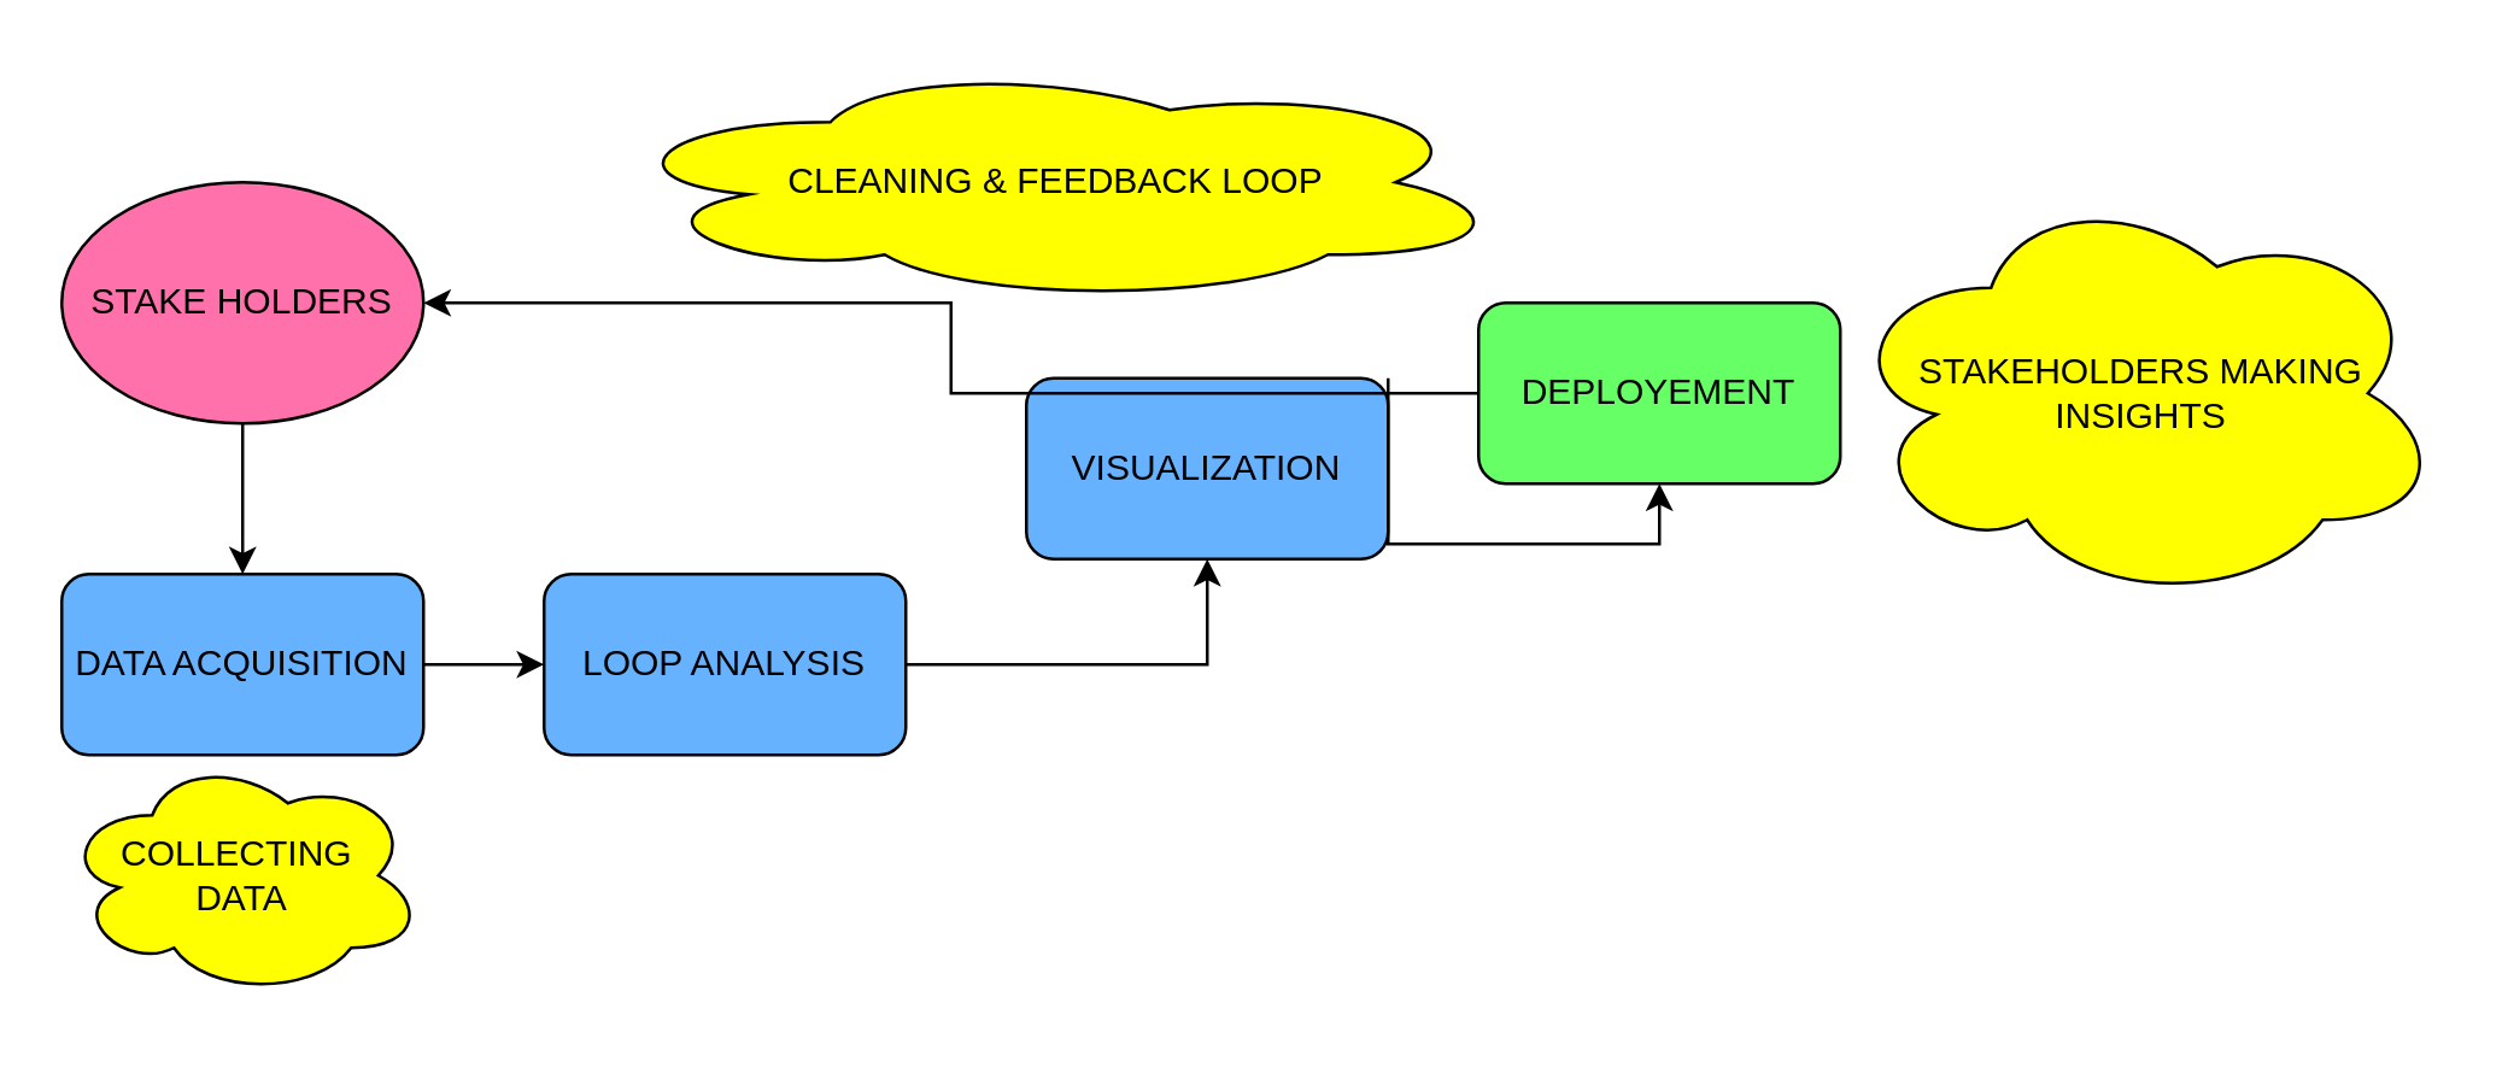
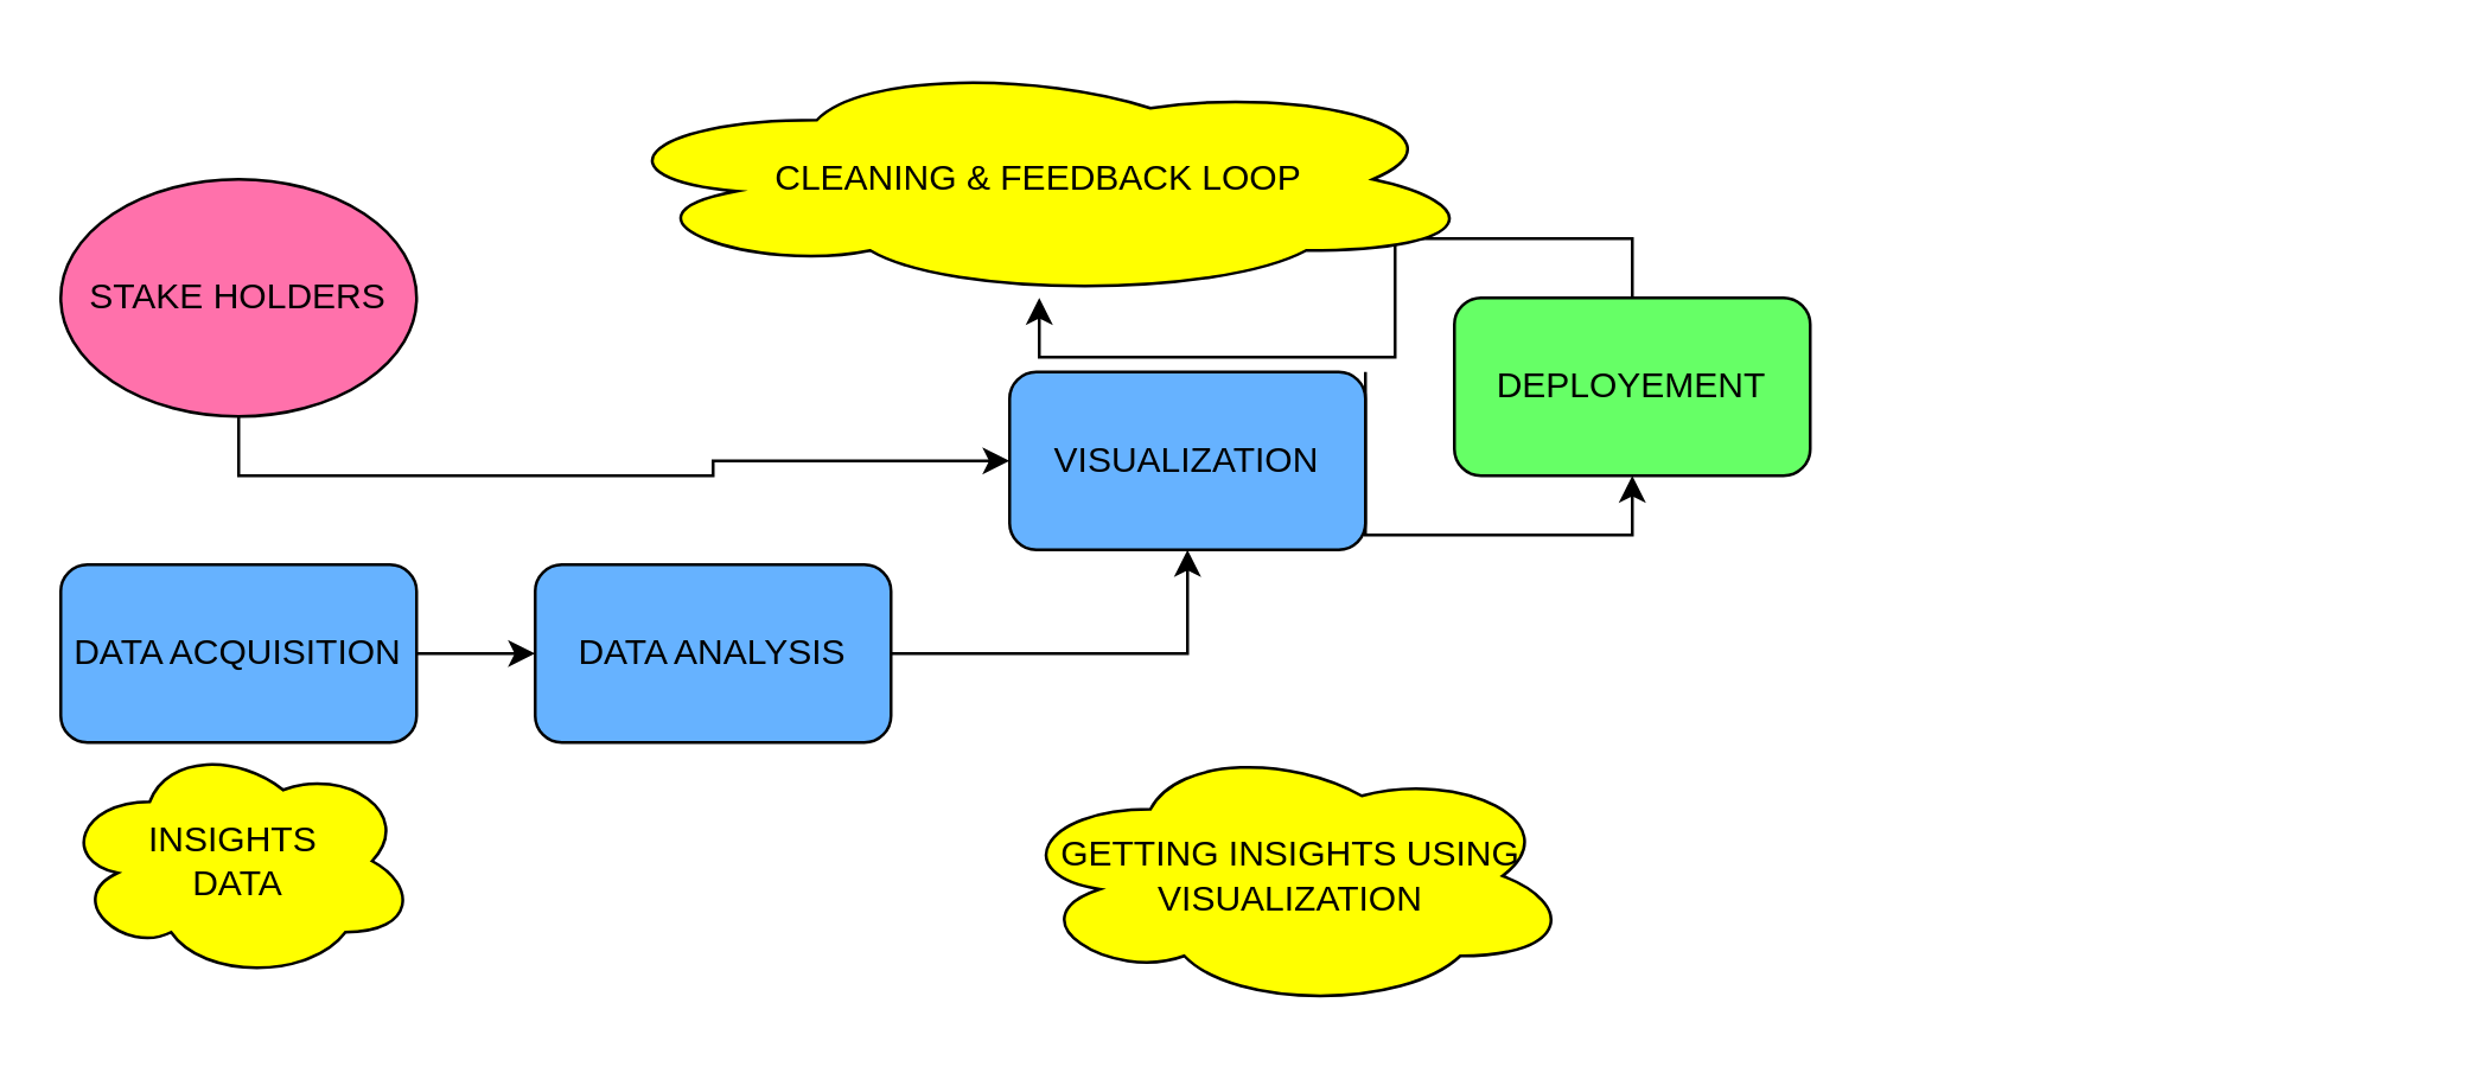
- <mxCell id="10" style="edgeStyle=orthogonalEdgeStyle;rounded=0;orthogonalLoop=1;jettySize=auto;html=1;" edge="1" parent="1" source="11" target="3"><mxGeometry relative="1" as="geometry"><mxPoint x="550" y="60" as="targetPoint" /></mxGeometry></mxCell>
+ <mxCell id="10" style="edgeStyle=orthogonalEdgeStyle;rounded=0;orthogonalLoop=1;jettySize=auto;html=1;" edge="1" parent="1" source="11" target="14"><mxGeometry relative="1" as="geometry"><mxPoint x="550" y="60" as="targetPoint" /></mxGeometry></mxCell>
- <mxCell id="15" value="STAKEHOLDERS MAKING INSIGHTS" style="ellipse;shape=cloud;whiteSpace=wrap;html=1;fillColor=light-dark(#FFFF00,var(--ge-dark-color, #121212));" vertex="1" parent="1"><mxGeometry x="610" y="60" width="200" height="140" as="geometry" /></mxCell>
- <mxCell id="2" style="edgeStyle=orthogonalEdgeStyle;rounded=0;orthogonalLoop=1;jettySize=auto;html=1;exitX=0.5;exitY=1;exitDx=0;exitDy=0;entryX=0.5;entryY=0;entryDx=0;entryDy=0;" edge="1" parent="1" source="3" target="5"><mxGeometry relative="1" as="geometry" /></mxCell>
+ <mxCell id="2" style="edgeStyle=orthogonalEdgeStyle;rounded=0;orthogonalLoop=1;jettySize=auto;html=1;exitX=0.5;exitY=1;exitDx=0;exitDy=0;" edge="1" parent="1" source="3" target="9"><mxGeometry relative="1" as="geometry" /></mxCell>
- <mxCell id="7" value="LOOP ANALYSIS" style="rounded=1;whiteSpace=wrap;html=1;fillColor=light-dark(#66B2FF,var(--ge-dark-color, #121212));" vertex="1" parent="1"><mxGeometry x="180" y="190" width="120" height="60" as="geometry" /></mxCell>
+ <mxCell id="7" value="DATA ANALYSIS" style="rounded=1;whiteSpace=wrap;html=1;fillColor=light-dark(#66B2FF,var(--ge-dark-color, #121212));" vertex="1" parent="1"><mxGeometry x="180" y="190" width="120" height="60" as="geometry" /></mxCell>
- <mxCell id="12" value="COLLECTING&amp;nbsp;&lt;div&gt;DATA&lt;/div&gt;" style="ellipse;shape=cloud;whiteSpace=wrap;html=1;fillColor=light-dark(#FFFF00,#000000);" vertex="1" parent="1"><mxGeometry x="20" y="250" width="120" height="80" as="geometry" /></mxCell>
+ <mxCell id="12" value="INSIGHTS&amp;nbsp;&lt;div&gt;DATA&lt;/div&gt;" style="ellipse;shape=cloud;whiteSpace=wrap;html=1;fillColor=light-dark(#FFFF00,#000000);" vertex="1" parent="1"><mxGeometry x="20" y="250" width="120" height="80" as="geometry" /></mxCell>
+ <mxCell id="13" value="GETTING INSIGHTS USING VISUALIZATION" style="ellipse;shape=cloud;whiteSpace=wrap;html=1;fillColor=light-dark(#FFFF00,var(--ge-dark-color, #121212));" vertex="1" parent="1"><mxGeometry x="340" y="250" width="190" height="90" as="geometry" /></mxCell>
